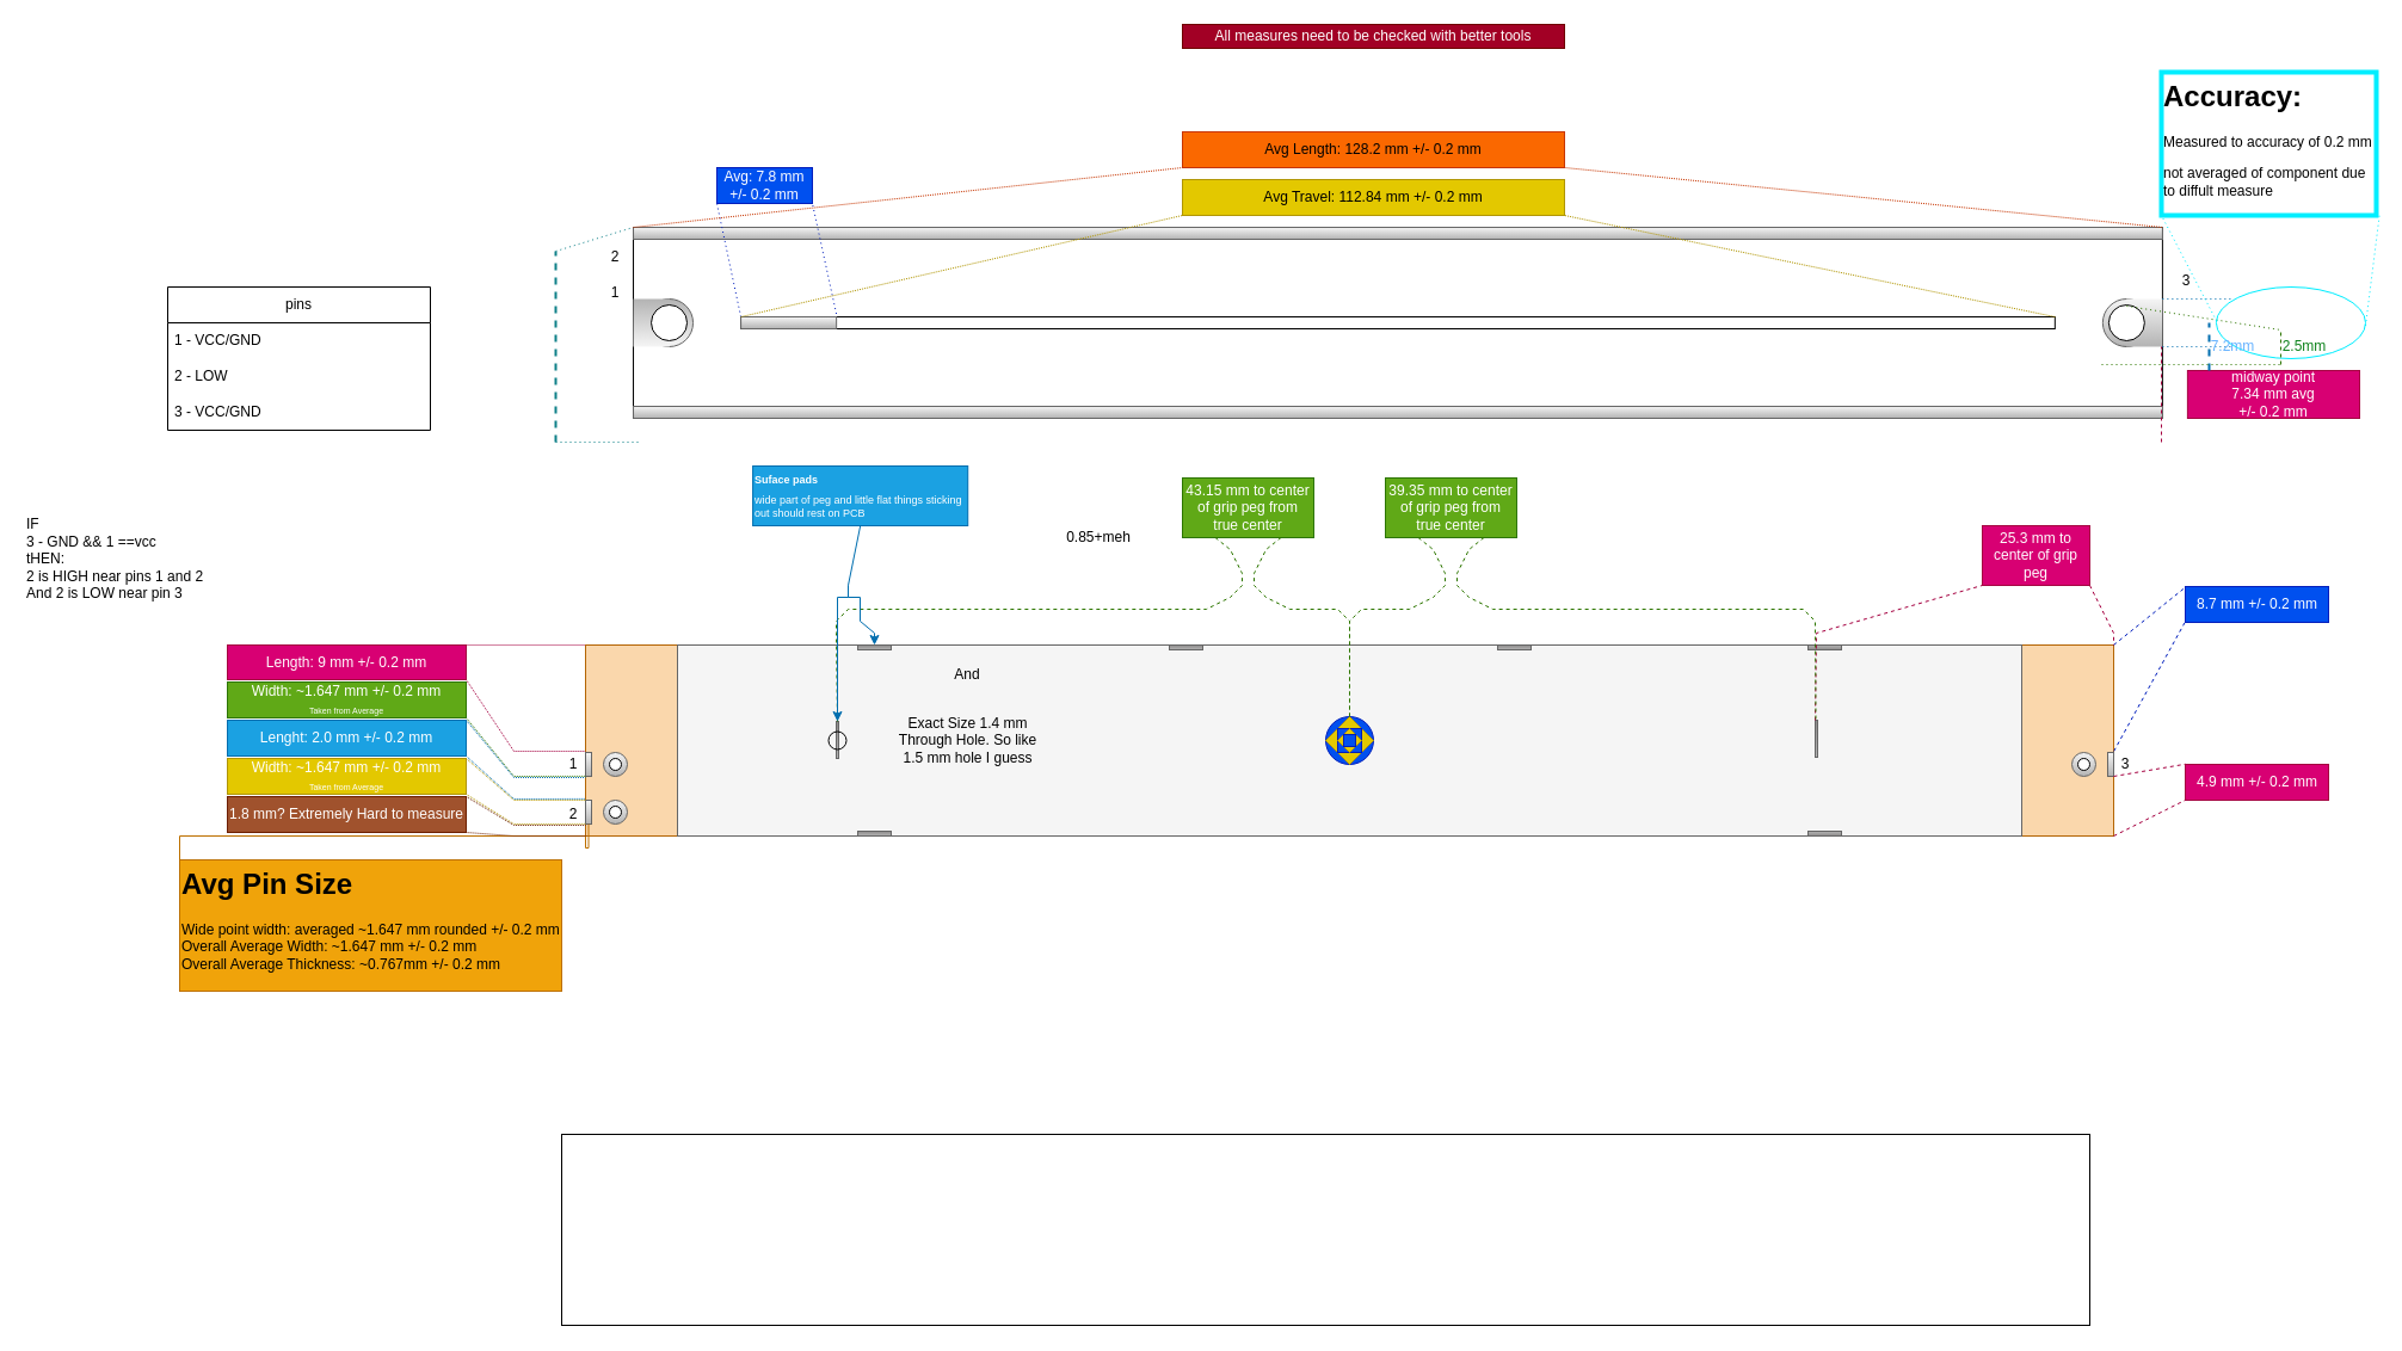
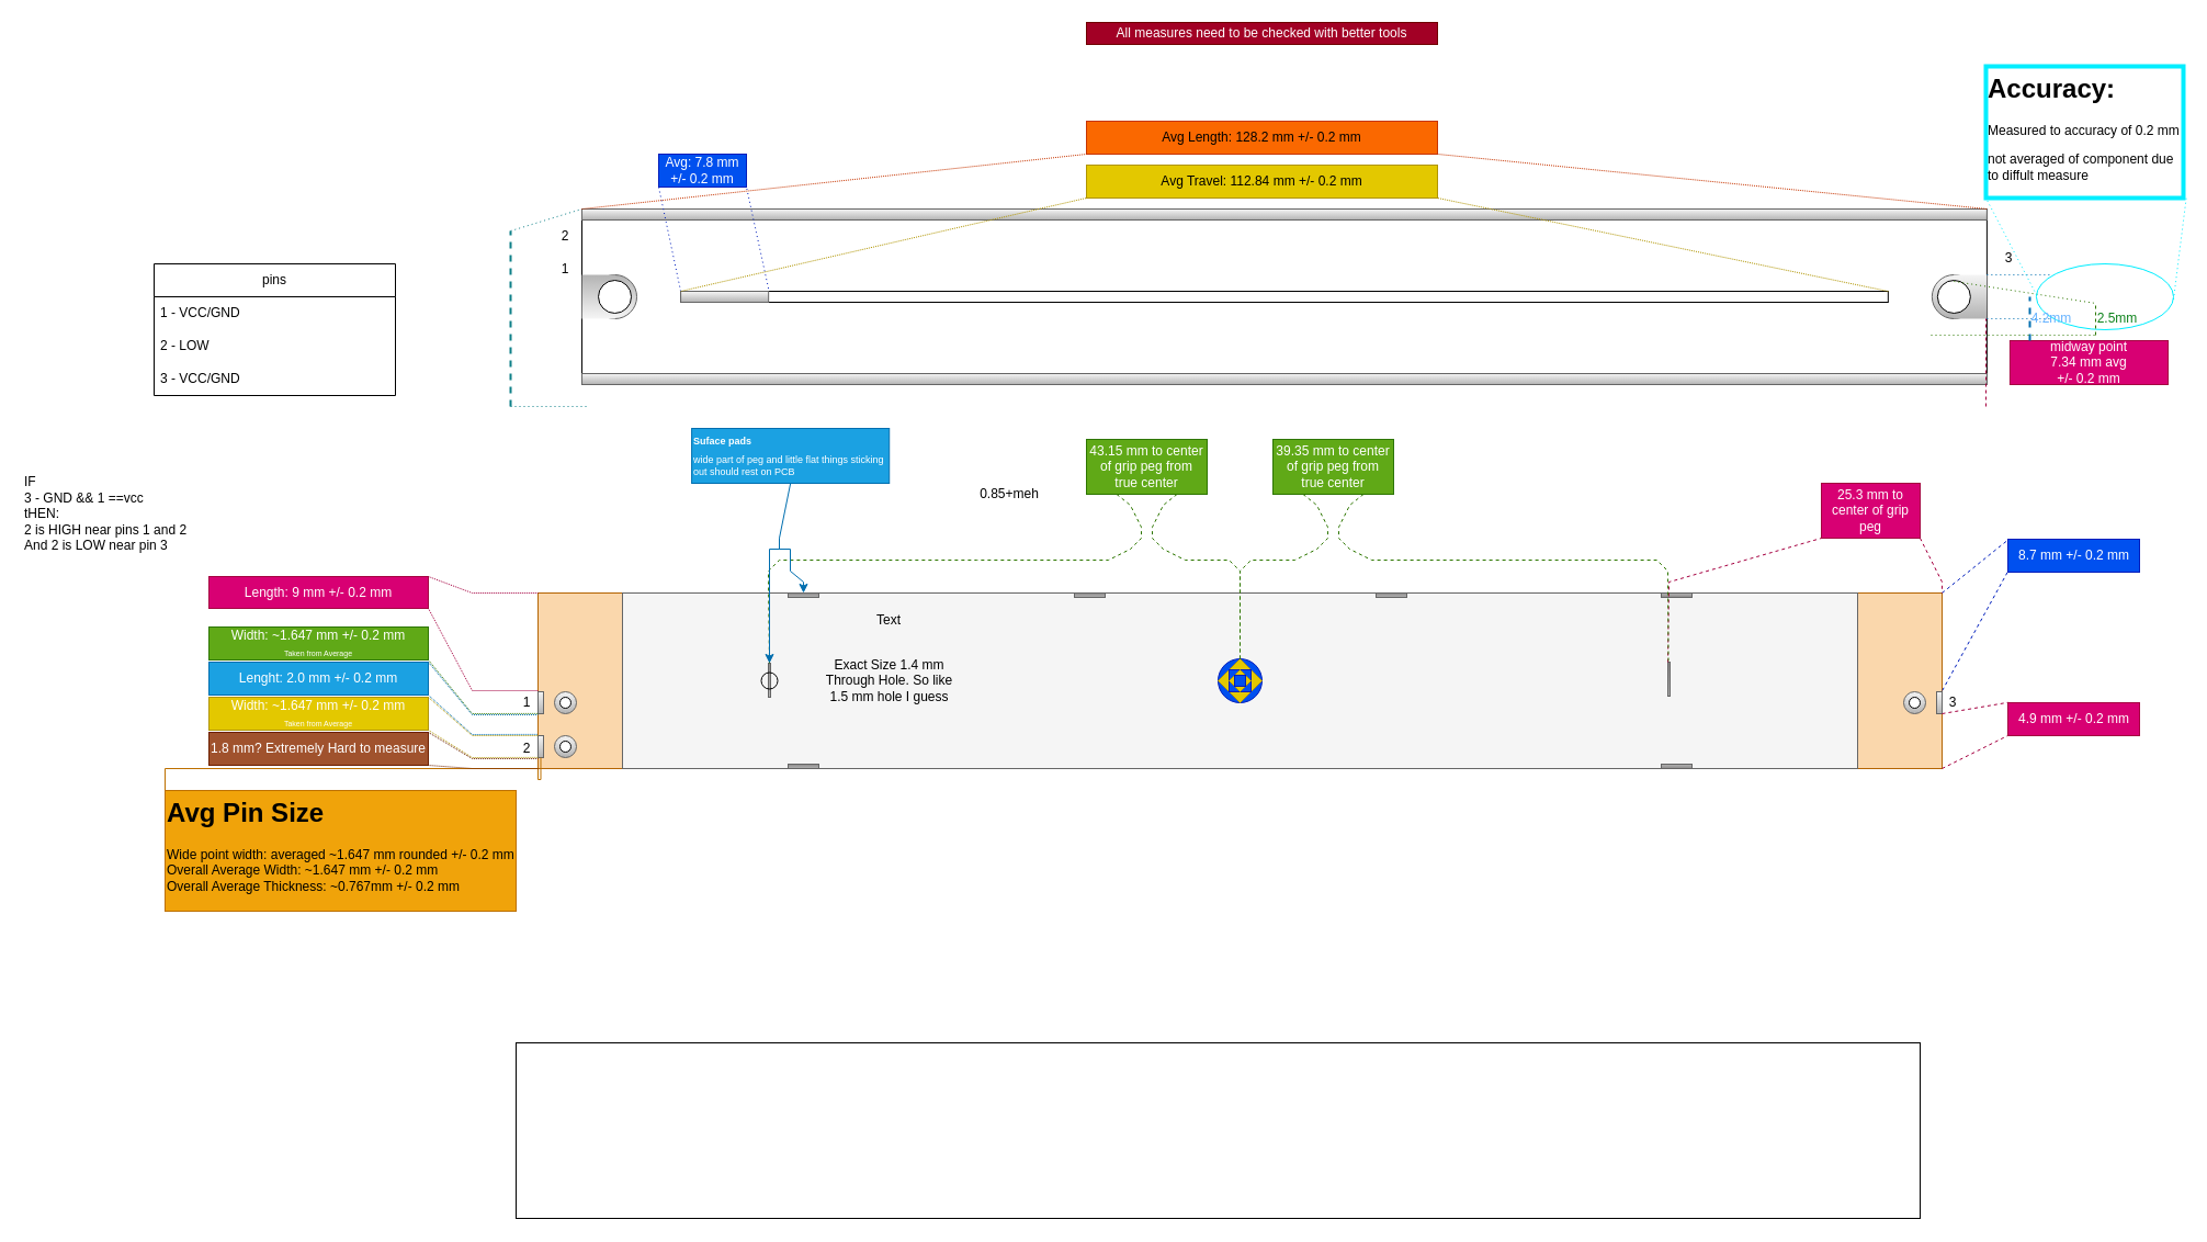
- <mxCell id="52" value="7.2mm" style="text;html=1;align=center;verticalAlign=middle;whiteSpace=wrap;rounded=0;fontColor=#66B2FF;" vertex="1" parent="1"><mxGeometry x="1850" y="275" width="40" height="30" as="geometry" /></mxCell>
+ <mxCell id="52" value="4.2mm" style="text;html=1;align=center;verticalAlign=middle;whiteSpace=wrap;rounded=0;fontColor=#66B2FF;" vertex="1" parent="1"><mxGeometry x="1850" y="275" width="40" height="30" as="geometry" /></mxCell>
- <mxCell id="81" value="Length: 9 mm +/- 0.2 mm" style="text;html=1;align=center;verticalAlign=middle;whiteSpace=wrap;rounded=0;fillColor=#d80073;fontColor=#ffffff;strokeColor=#A50040;" vertex="1" parent="1"><mxGeometry x="190" y="540" width="200" height="29" as="geometry" /></mxCell>
+ <mxCell id="81" value="Length: 9 mm +/- 0.2 mm" style="text;html=1;align=center;verticalAlign=middle;whiteSpace=wrap;rounded=0;fillColor=#d80073;fontColor=#ffffff;strokeColor=#A50040;" vertex="1" parent="1"><mxGeometry x="190" y="525" width="200" height="29" as="geometry" /></mxCell>
- <mxCell id="106" value="And" style="text;html=1;align=center;verticalAlign=middle;whiteSpace=wrap;rounded=0;" vertex="1" parent="1"><mxGeometry x="780" y="550" width="60" height="30" as="geometry" /></mxCell>
+ <mxCell id="106" value="Text" style="text;html=1;align=center;verticalAlign=middle;whiteSpace=wrap;rounded=0;" vertex="1" parent="1"><mxGeometry x="780" y="550" width="60" height="30" as="geometry" /></mxCell>
